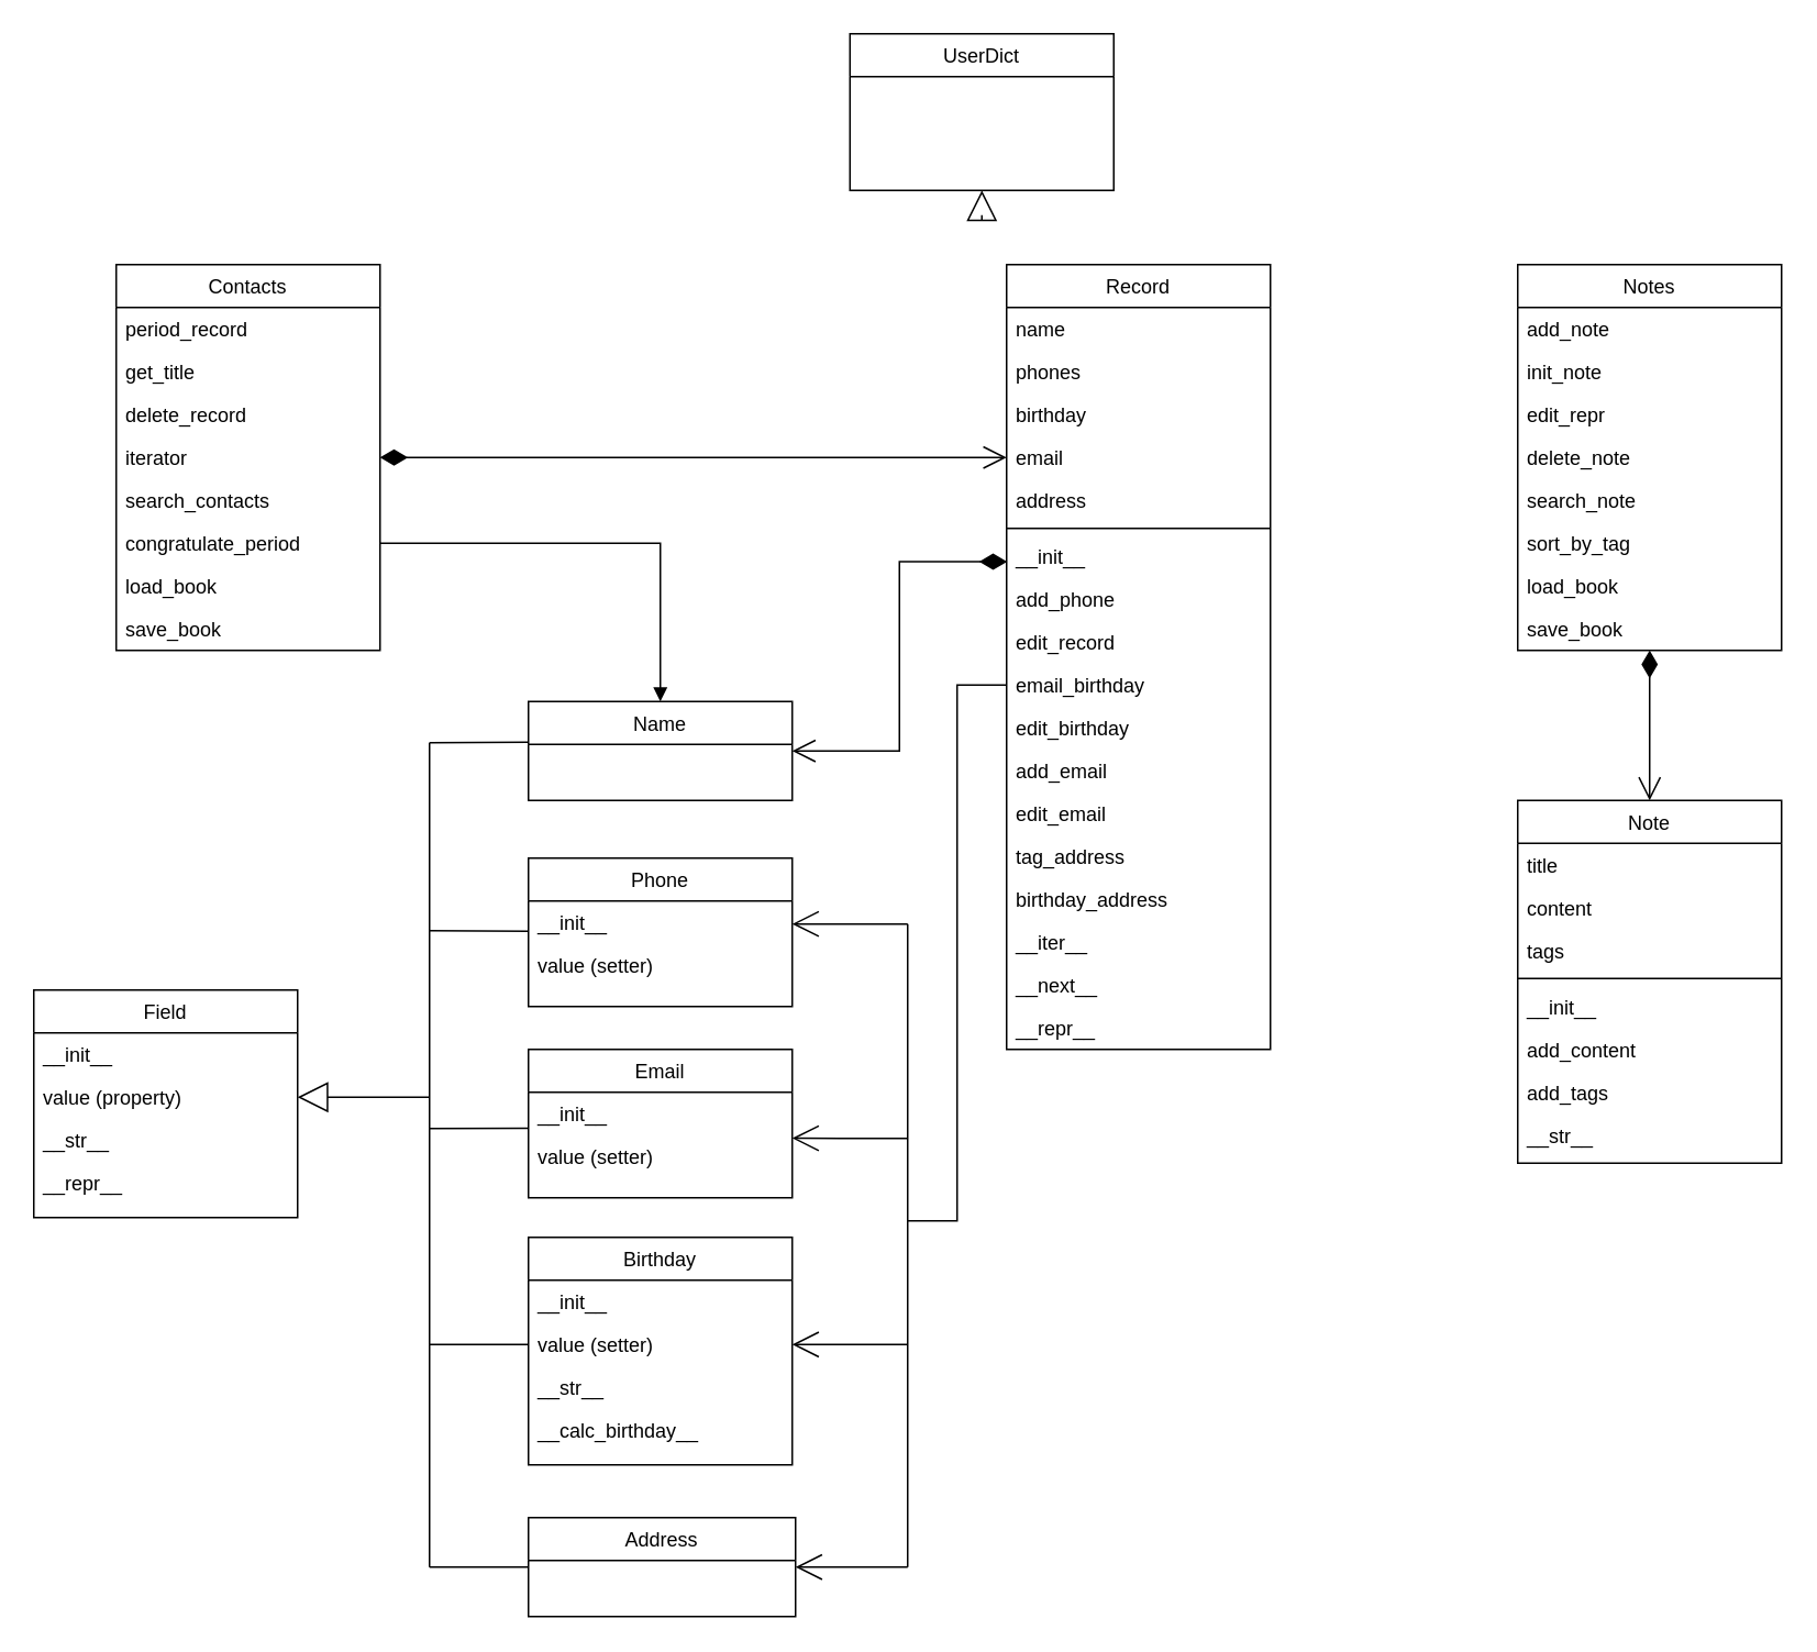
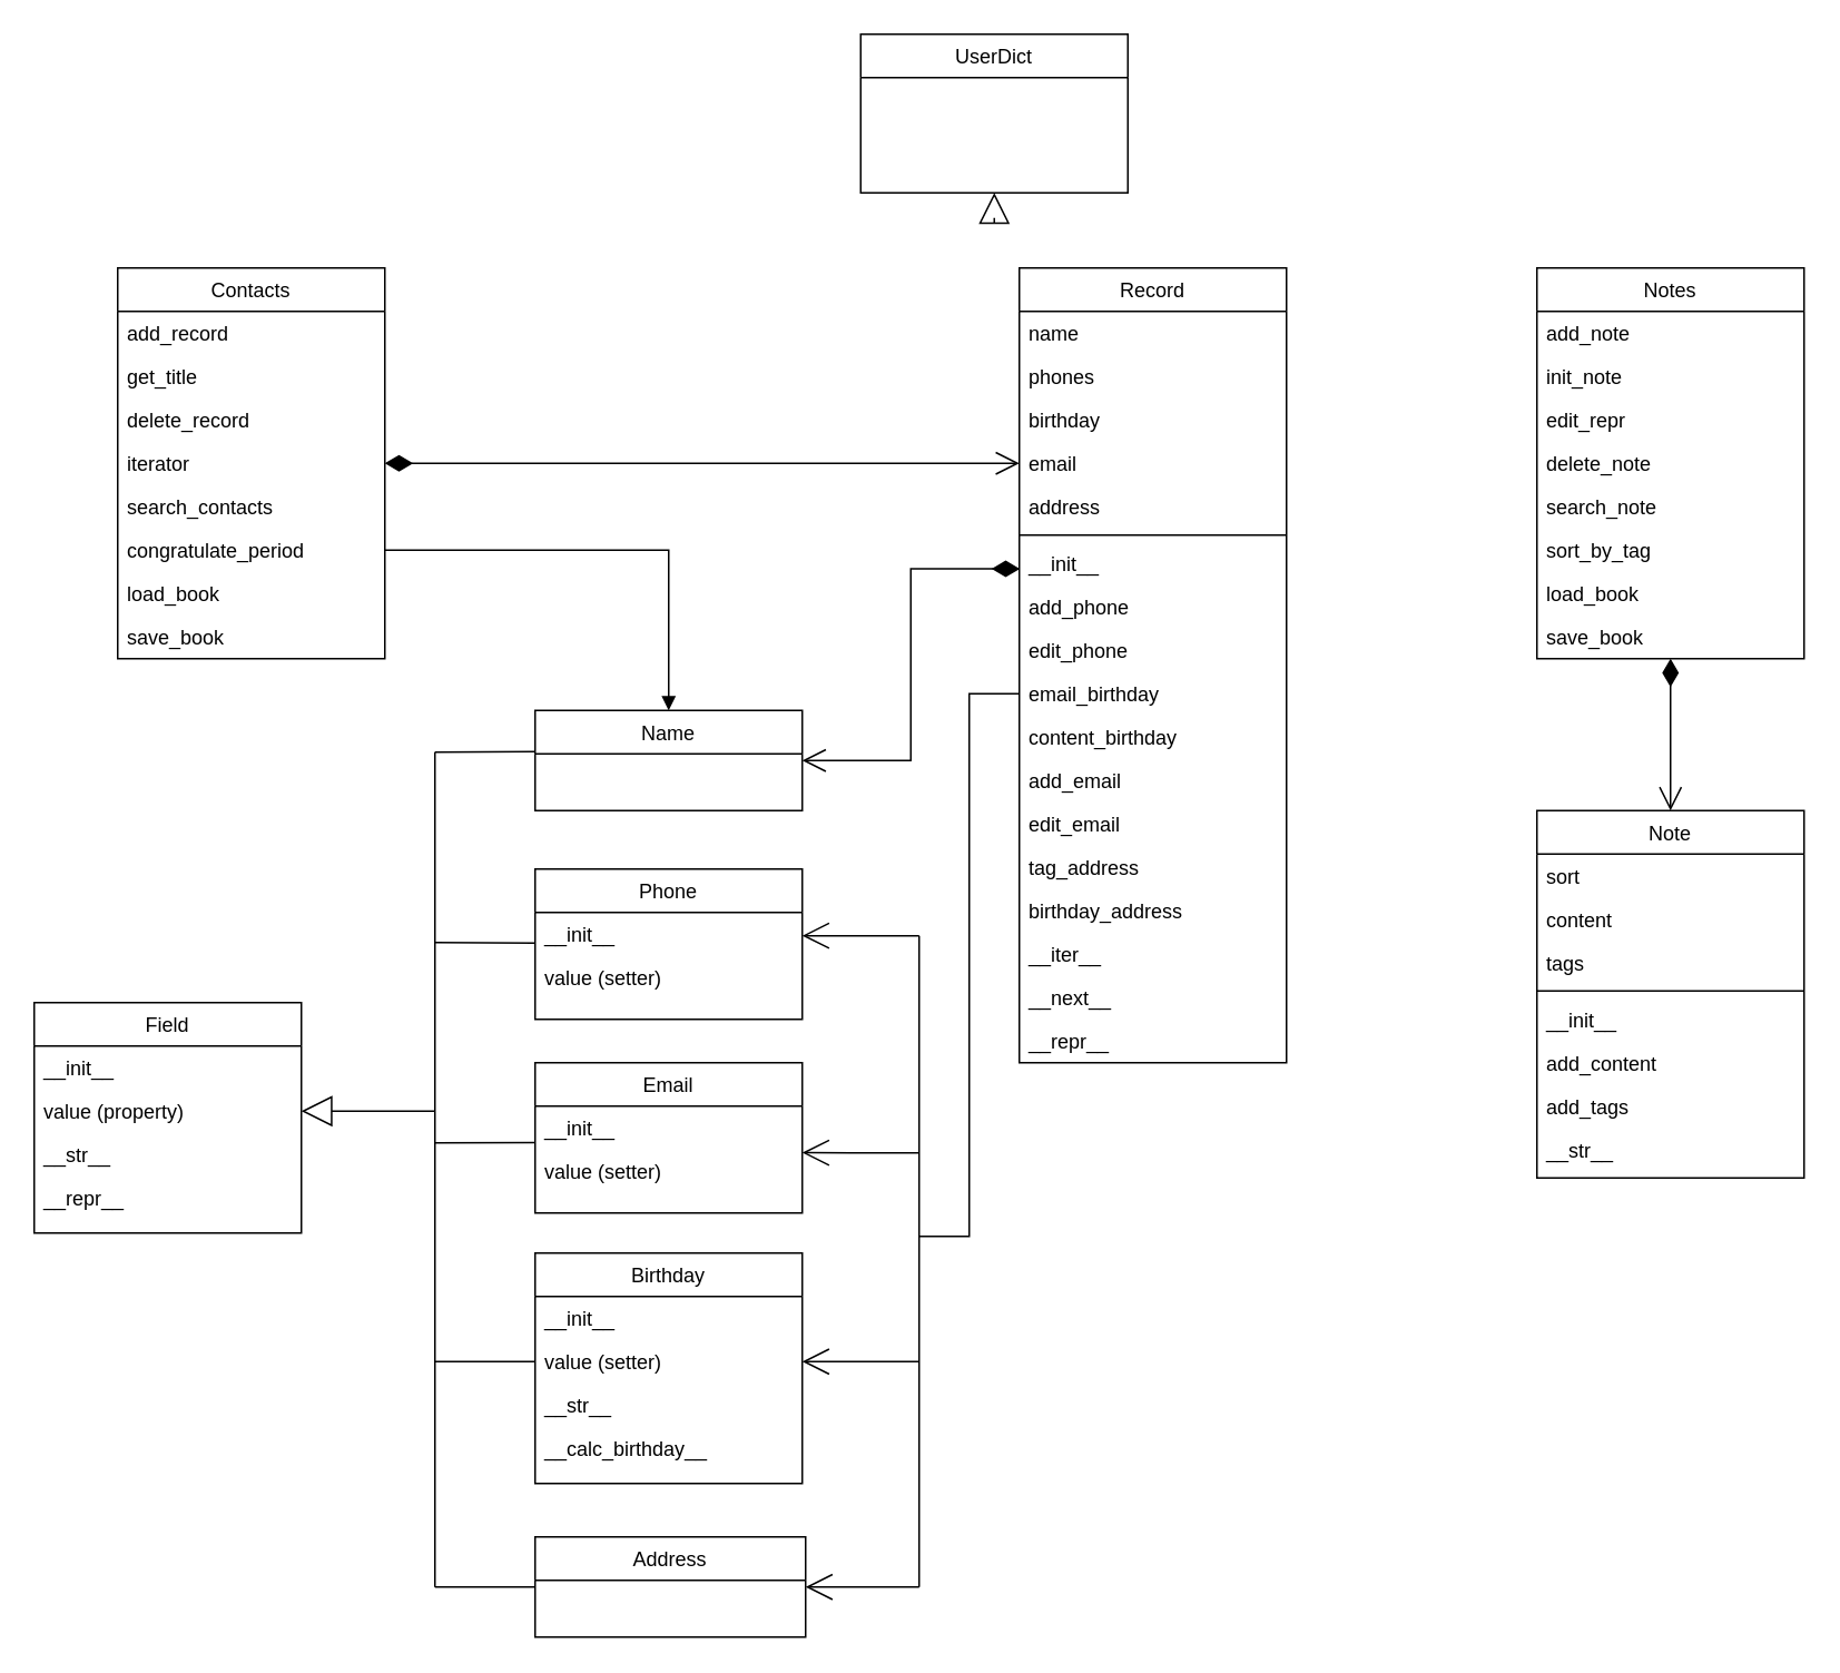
- <mxCell id="53" value="period_record" style="text;align=left;verticalAlign=top;spacingLeft=4;spacingRight=4;overflow=hidden;rotatable=0;points=[[0,0.5],[1,0.5]];portConstraint=eastwest;fontStyle=0" parent="52" vertex="1"><mxGeometry y="26" width="160" height="26" as="geometry" /></mxCell>
+ <mxCell id="53" value="add_record" style="text;align=left;verticalAlign=top;spacingLeft=4;spacingRight=4;overflow=hidden;rotatable=0;points=[[0,0.5],[1,0.5]];portConstraint=eastwest;fontStyle=0" parent="52" vertex="1"><mxGeometry y="26" width="160" height="26" as="geometry" /></mxCell>
- <mxCell id="24" value="edit_record" style="text;align=left;verticalAlign=top;spacingLeft=4;spacingRight=4;overflow=hidden;rotatable=0;points=[[0,0.5],[1,0.5]];portConstraint=eastwest;fontStyle=0" parent="15" vertex="1"><mxGeometry y="216" width="160" height="26" as="geometry" /></mxCell>
+ <mxCell id="24" value="edit_phone" style="text;align=left;verticalAlign=top;spacingLeft=4;spacingRight=4;overflow=hidden;rotatable=0;points=[[0,0.5],[1,0.5]];portConstraint=eastwest;fontStyle=0" parent="15" vertex="1"><mxGeometry y="216" width="160" height="26" as="geometry" /></mxCell>
- <mxCell id="26" value="edit_birthday" style="text;align=left;verticalAlign=top;spacingLeft=4;spacingRight=4;overflow=hidden;rotatable=0;points=[[0,0.5],[1,0.5]];portConstraint=eastwest;fontStyle=0" parent="15" vertex="1"><mxGeometry y="268" width="160" height="26" as="geometry" /></mxCell>
+ <mxCell id="26" value="content_birthday" style="text;align=left;verticalAlign=top;spacingLeft=4;spacingRight=4;overflow=hidden;rotatable=0;points=[[0,0.5],[1,0.5]];portConstraint=eastwest;fontStyle=0" parent="15" vertex="1"><mxGeometry y="268" width="160" height="26" as="geometry" /></mxCell>
- <mxCell id="35" value="title" style="text;align=left;verticalAlign=top;spacingLeft=4;spacingRight=4;overflow=hidden;rotatable=0;points=[[0,0.5],[1,0.5]];portConstraint=eastwest;" parent="34" vertex="1"><mxGeometry y="26" width="160" height="26" as="geometry" /></mxCell>
+ <mxCell id="35" value="sort" style="text;align=left;verticalAlign=top;spacingLeft=4;spacingRight=4;overflow=hidden;rotatable=0;points=[[0,0.5],[1,0.5]];portConstraint=eastwest;" parent="34" vertex="1"><mxGeometry y="26" width="160" height="26" as="geometry" /></mxCell>
